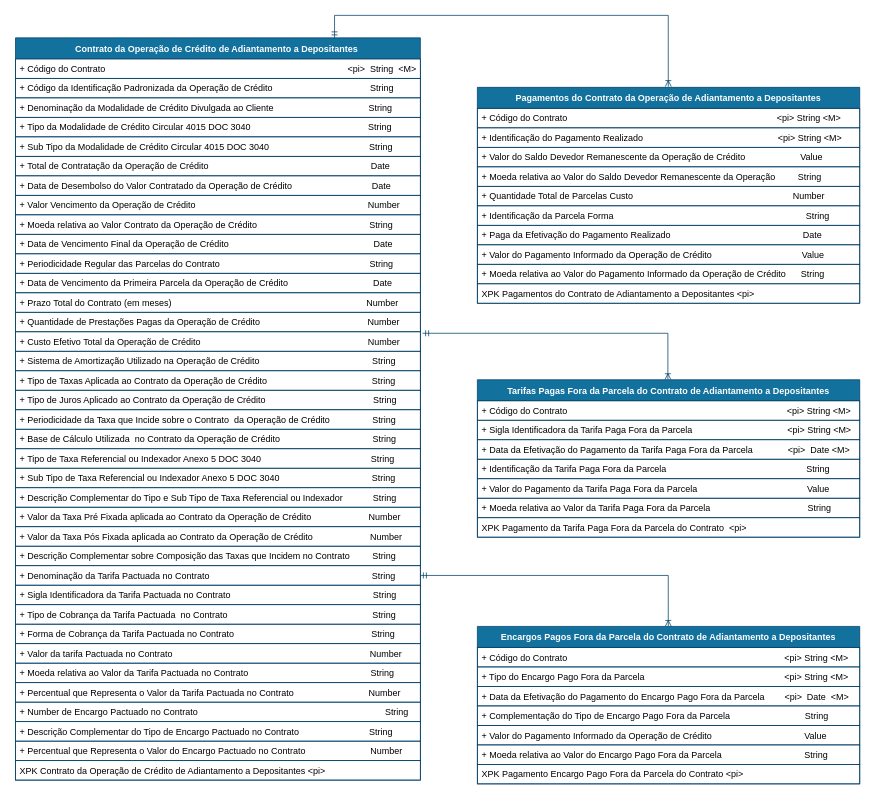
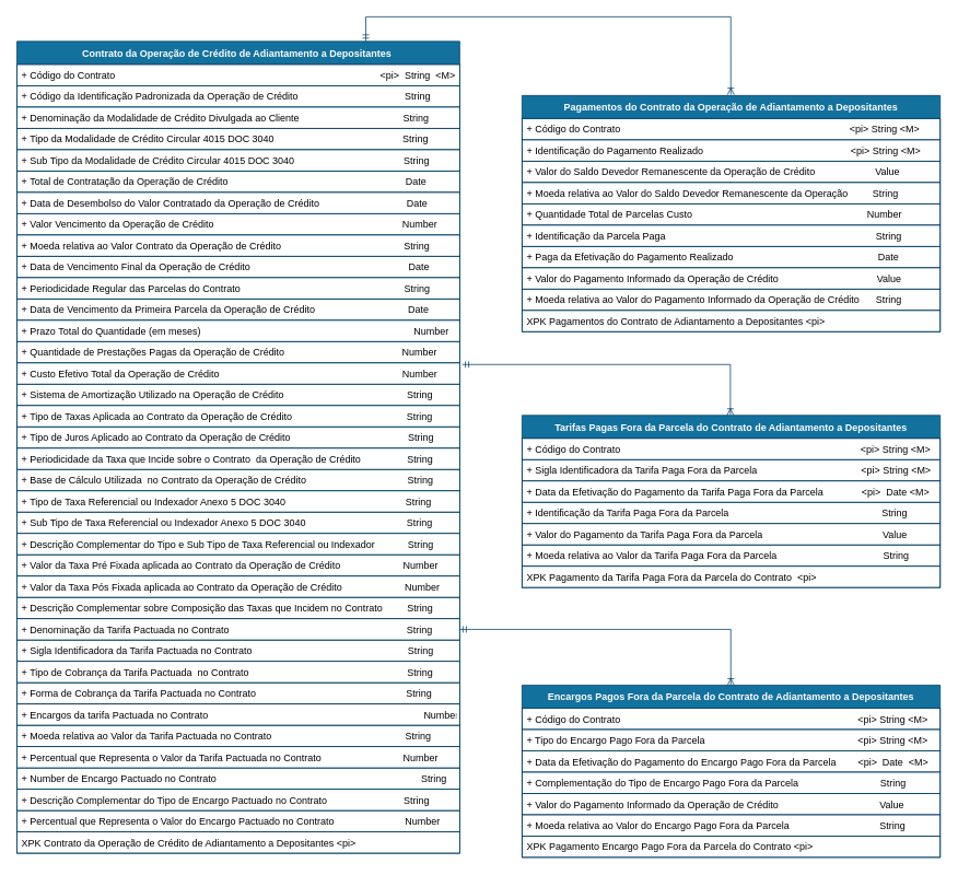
- <mxCell id="9" value="+ Identificação da Parcela Forma                                                                             String  " style="text;fillColor=none;align=left;verticalAlign=top;spacingLeft=4;spacingRight=4;overflow=hidden;rotatable=0;points=[[0,0.5],[1,0.5]];portConstraint=eastwest;strokeColor=#003F66;" parent="3" vertex="1"><mxGeometry y="158" width="510" height="26" as="geometry" /></mxCell>
+ <mxCell id="9" value="+ Identificação da Parcela Paga                                                                             String  " style="text;fillColor=none;align=left;verticalAlign=top;spacingLeft=4;spacingRight=4;overflow=hidden;rotatable=0;points=[[0,0.5],[1,0.5]];portConstraint=eastwest;strokeColor=#003F66;" parent="3" vertex="1"><mxGeometry y="158" width="510" height="26" as="geometry" /></mxCell>
- <mxCell id="27" value="+ Prazo Total do Contrato (em meses)                                                                              Number  " style="text;fillColor=none;align=left;verticalAlign=top;spacingLeft=4;spacingRight=4;overflow=hidden;rotatable=0;points=[[0,0.5],[1,0.5]];portConstraint=eastwest;strokeColor=#003F66;" parent="14" vertex="1"><mxGeometry y="340" width="540" height="26" as="geometry" /></mxCell>
+ <mxCell id="27" value="+ Prazo Total do Quantidade (em meses)                                                                              Number  " style="text;fillColor=none;align=left;verticalAlign=top;spacingLeft=4;spacingRight=4;overflow=hidden;rotatable=0;points=[[0,0.5],[1,0.5]];portConstraint=eastwest;strokeColor=#003F66;" parent="14" vertex="1"><mxGeometry y="340" width="540" height="26" as="geometry" /></mxCell>
- <mxCell id="45" value="+ Valor da tarifa Pactuada no Contrato                                                                               Number" style="text;fillColor=none;align=left;verticalAlign=top;spacingLeft=4;spacingRight=4;overflow=hidden;rotatable=0;points=[[0,0.5],[1,0.5]];portConstraint=eastwest;strokeColor=#003F66;" parent="14" vertex="1"><mxGeometry y="808" width="540" height="26" as="geometry" /></mxCell>
+ <mxCell id="45" value="+ Encargos da tarifa Pactuada no Contrato                                                                               Number" style="text;fillColor=none;align=left;verticalAlign=top;spacingLeft=4;spacingRight=4;overflow=hidden;rotatable=0;points=[[0,0.5],[1,0.5]];portConstraint=eastwest;strokeColor=#003F66;" parent="14" vertex="1"><mxGeometry y="808" width="540" height="26" as="geometry" /></mxCell>
